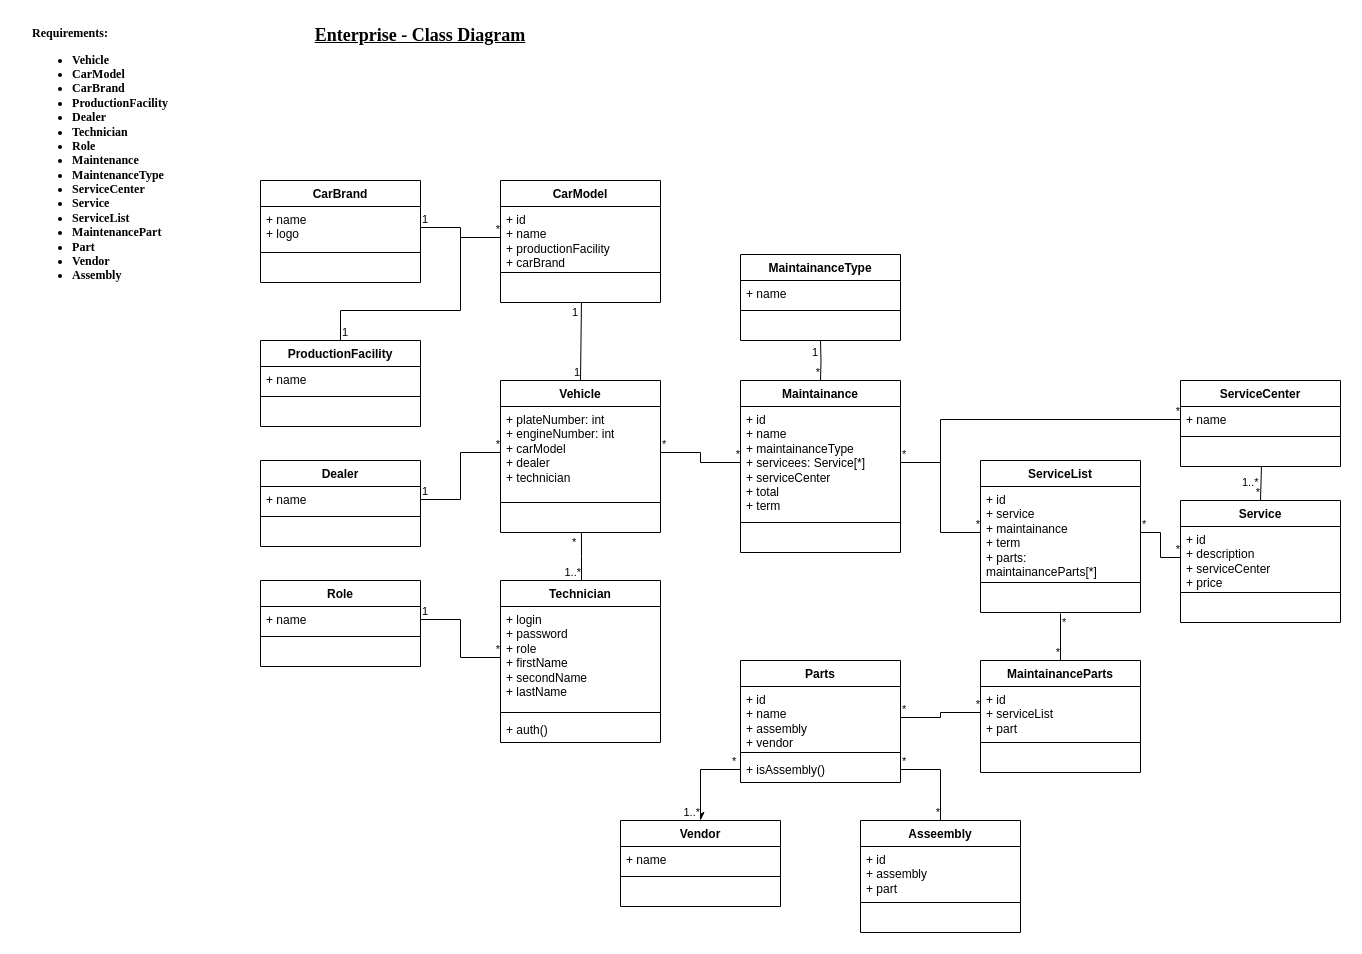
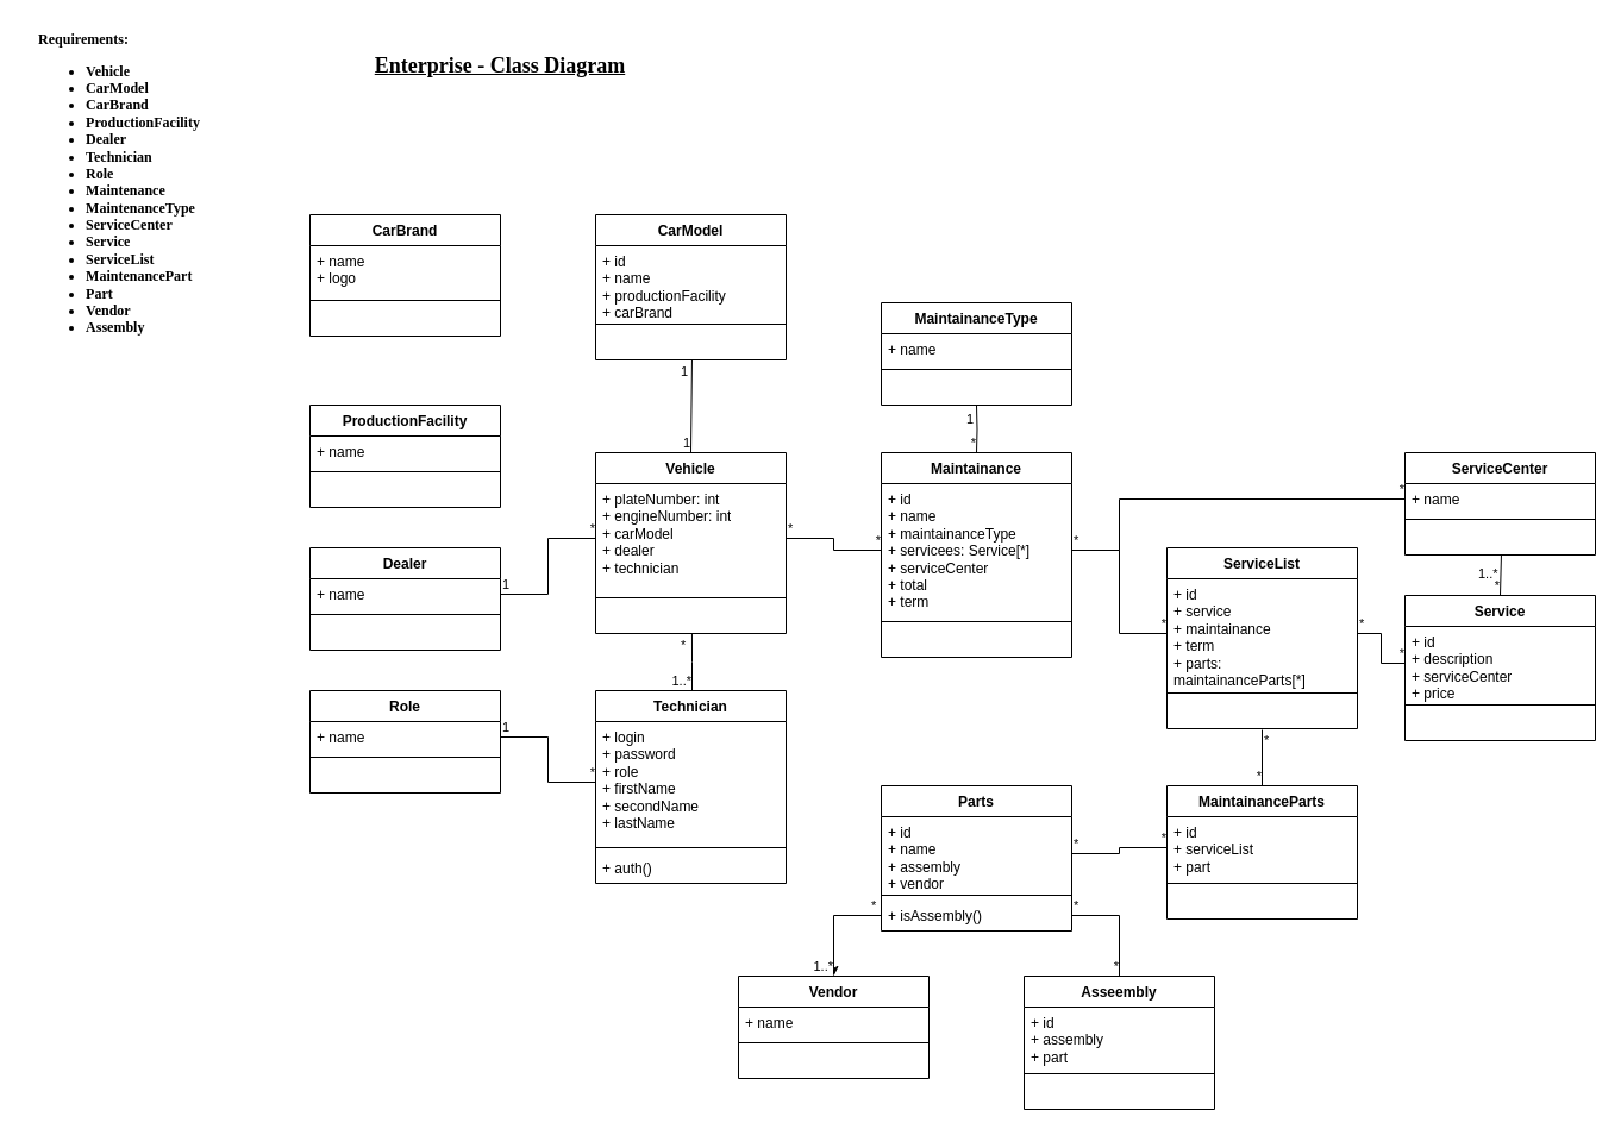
- <mxCell id="3" value="&lt;h2&gt;&lt;font data-font-src=&quot;https://fonts.googleapis.com/css?family=Coming+Soon&quot; face=&quot;Coming Soon&quot;&gt;&lt;u&gt;Enterprise - Class Diagram&lt;/u&gt;&lt;/font&gt;&lt;/h2&gt;" style="text;html=1;strokeColor=none;fillColor=none;align=center;verticalAlign=middle;whiteSpace=wrap;rounded=0;" parent="1" vertex="1"><mxGeometry x="260" y="20" width="320" height="30" as="geometry" /></mxCell>
+ <mxCell id="3" value="&lt;h2&gt;&lt;font data-font-src=&quot;https://fonts.googleapis.com/css?family=Coming+Soon&quot; face=&quot;Coming Soon&quot;&gt;&lt;u&gt;Enterprise - Class Diagram&lt;/u&gt;&lt;/font&gt;&lt;/h2&gt;" style="text;html=1;strokeColor=none;fillColor=none;align=center;verticalAlign=middle;whiteSpace=wrap;rounded=0;" parent="1" vertex="1"><mxGeometry x="260" y="40" width="320" height="30" as="geometry" /></mxCell>
- <mxCell id="23" value="" style="endArrow=none;html=1;edgeStyle=orthogonalEdgeStyle;rounded=0;exitX=1;exitY=0.5;exitDx=0;exitDy=0;entryX=0;entryY=0.5;entryDx=0;entryDy=0;" edge="1" parent="1" source="13" target="9"><mxGeometry relative="1" as="geometry"><mxPoint x="390" y="350" as="sourcePoint" /><mxPoint x="550" y="350" as="targetPoint" /></mxGeometry></mxCell>
- <mxCell id="24" value="1" style="edgeLabel;resizable=0;html=1;align=left;verticalAlign=bottom;" connectable="0" vertex="1" parent="23"><mxGeometry x="-1" relative="1" as="geometry" /></mxCell>
- <mxCell id="25" value="*" style="edgeLabel;resizable=0;html=1;align=right;verticalAlign=bottom;" connectable="0" vertex="1" parent="23"><mxGeometry x="1" relative="1" as="geometry" /></mxCell>
- <mxCell id="20" value="" style="endArrow=none;html=1;edgeStyle=orthogonalEdgeStyle;rounded=0;exitX=0.5;exitY=0;exitDx=0;exitDy=0;entryX=0;entryY=0.5;entryDx=0;entryDy=0;" edge="1" parent="1" source="16" target="9"><mxGeometry relative="1" as="geometry"><mxPoint x="390" y="350" as="sourcePoint" /><mxPoint x="550" y="350" as="targetPoint" /><Array as="points"><mxPoint x="340" y="310" /><mxPoint x="460" y="310" /><mxPoint x="460" y="237" /></Array></mxGeometry></mxCell>
- <mxCell id="21" value="1" style="edgeLabel;resizable=0;html=1;align=left;verticalAlign=bottom;" connectable="0" vertex="1" parent="20"><mxGeometry x="-1" relative="1" as="geometry" /></mxCell>
- <mxCell id="22" value="*" style="edgeLabel;resizable=0;html=1;align=right;verticalAlign=bottom;" connectable="0" vertex="1" parent="20"><mxGeometry x="1" relative="1" as="geometry" /></mxCell>
